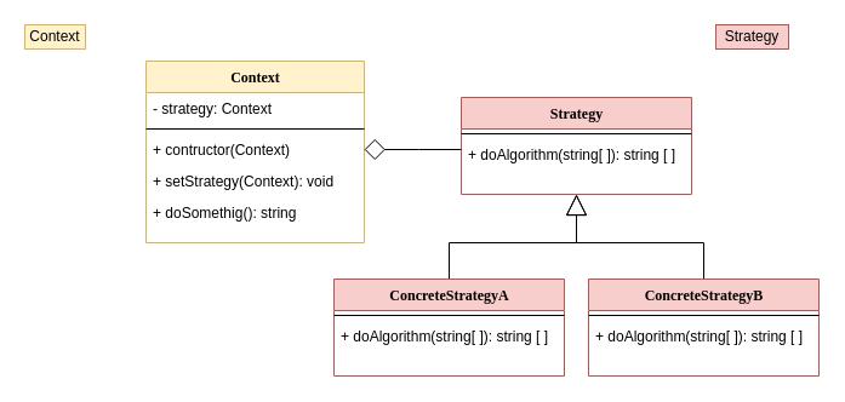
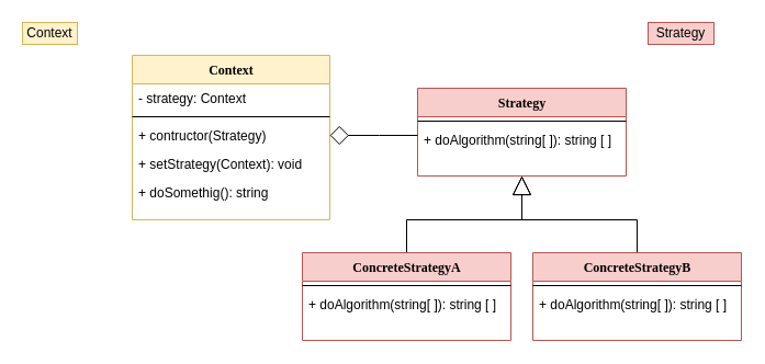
- <mxCell id="5" value="+ contructor(Context)" style="text;html=1;strokeColor=none;fillColor=none;align=left;verticalAlign=top;spacingLeft=4;spacingRight=4;whiteSpace=wrap;overflow=hidden;rotatable=0;points=[[0,0.5],[1,0.5]];portConstraint=eastwest;" parent="2" vertex="1"><mxGeometry y="60" width="180" height="26" as="geometry" /></mxCell>
+ <mxCell id="5" value="+ contructor(Strategy)" style="text;html=1;strokeColor=none;fillColor=none;align=left;verticalAlign=top;spacingLeft=4;spacingRight=4;whiteSpace=wrap;overflow=hidden;rotatable=0;points=[[0,0.5],[1,0.5]];portConstraint=eastwest;" parent="2" vertex="1"><mxGeometry y="60" width="180" height="26" as="geometry" /></mxCell>
